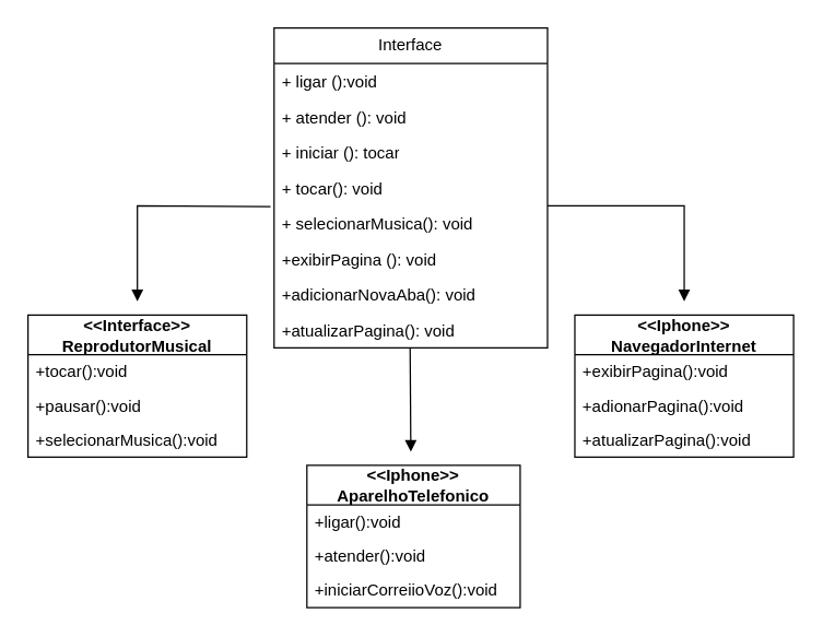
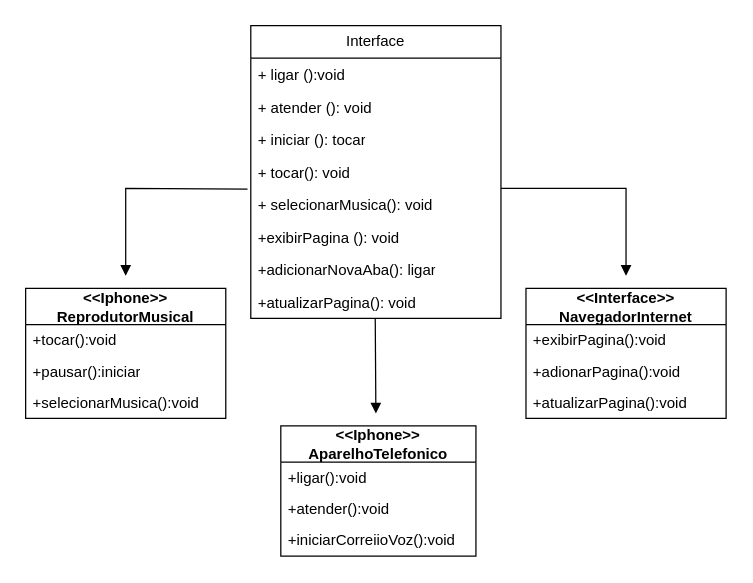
- <mxCell id="18" value="+adicionarNovaAba(): void" style="text;strokeColor=none;fillColor=none;align=left;verticalAlign=top;spacingLeft=4;spacingRight=4;overflow=hidden;rotatable=0;points=[[0,0.5],[1,0.5]];portConstraint=eastwest;whiteSpace=wrap;html=1;" vertex="1" parent="11"><mxGeometry y="182" width="200" height="26" as="geometry" /></mxCell>
+ <mxCell id="18" value="+adicionarNovaAba(): ligar" style="text;strokeColor=none;fillColor=none;align=left;verticalAlign=top;spacingLeft=4;spacingRight=4;overflow=hidden;rotatable=0;points=[[0,0.5],[1,0.5]];portConstraint=eastwest;whiteSpace=wrap;html=1;" vertex="1" parent="11"><mxGeometry y="182" width="200" height="26" as="geometry" /></mxCell>
- <mxCell id="7" value="&amp;lt;&amp;lt;Interface&amp;gt;&amp;gt;&lt;div&gt;ReprodutorMusical&lt;/div&gt;" style="swimlane;fontStyle=1;align=center;verticalAlign=middle;childLayout=stackLayout;horizontal=1;startSize=29;horizontalStack=0;resizeParent=1;resizeParentMax=0;resizeLast=0;collapsible=0;marginBottom=0;html=1;whiteSpace=wrap;" vertex="1" parent="1"><mxGeometry x="20" y="230" width="160" height="104" as="geometry" /></mxCell>
+ <mxCell id="7" value="&amp;lt;&amp;lt;Iphone&amp;gt;&amp;gt;&lt;div&gt;ReprodutorMusical&lt;/div&gt;" style="swimlane;fontStyle=1;align=center;verticalAlign=middle;childLayout=stackLayout;horizontal=1;startSize=29;horizontalStack=0;resizeParent=1;resizeParentMax=0;resizeLast=0;collapsible=0;marginBottom=0;html=1;whiteSpace=wrap;" vertex="1" parent="1"><mxGeometry x="20" y="230" width="160" height="104" as="geometry" /></mxCell>
- <mxCell id="2" value="&amp;lt;&amp;lt;Iphone&amp;gt;&amp;gt;&lt;div&gt;NavegadorInternet&lt;/div&gt;" style="swimlane;fontStyle=1;align=center;verticalAlign=middle;childLayout=stackLayout;horizontal=1;startSize=29;horizontalStack=0;resizeParent=1;resizeParentMax=0;resizeLast=0;collapsible=0;marginBottom=0;html=1;whiteSpace=wrap;" vertex="1" parent="1"><mxGeometry x="420" y="230" width="160" height="104" as="geometry" /></mxCell>
+ <mxCell id="2" value="&amp;lt;&amp;lt;Interface&amp;gt;&amp;gt;&lt;div&gt;NavegadorInternet&lt;/div&gt;" style="swimlane;fontStyle=1;align=center;verticalAlign=middle;childLayout=stackLayout;horizontal=1;startSize=29;horizontalStack=0;resizeParent=1;resizeParentMax=0;resizeLast=0;collapsible=0;marginBottom=0;html=1;whiteSpace=wrap;" vertex="1" parent="1"><mxGeometry x="420" y="230" width="160" height="104" as="geometry" /></mxCell>
- <mxCell id="9" value="+pausar():void" style="text;html=1;strokeColor=none;fillColor=none;align=left;verticalAlign=middle;spacingLeft=4;spacingRight=4;overflow=hidden;rotatable=0;points=[[0,0.5],[1,0.5]];portConstraint=eastwest;whiteSpace=wrap;" vertex="1" parent="7"><mxGeometry y="54" width="160" height="25" as="geometry" /></mxCell>
+ <mxCell id="9" value="+pausar():iniciar" style="text;html=1;strokeColor=none;fillColor=none;align=left;verticalAlign=middle;spacingLeft=4;spacingRight=4;overflow=hidden;rotatable=0;points=[[0,0.5],[1,0.5]];portConstraint=eastwest;whiteSpace=wrap;" vertex="1" parent="7"><mxGeometry y="54" width="160" height="25" as="geometry" /></mxCell>
